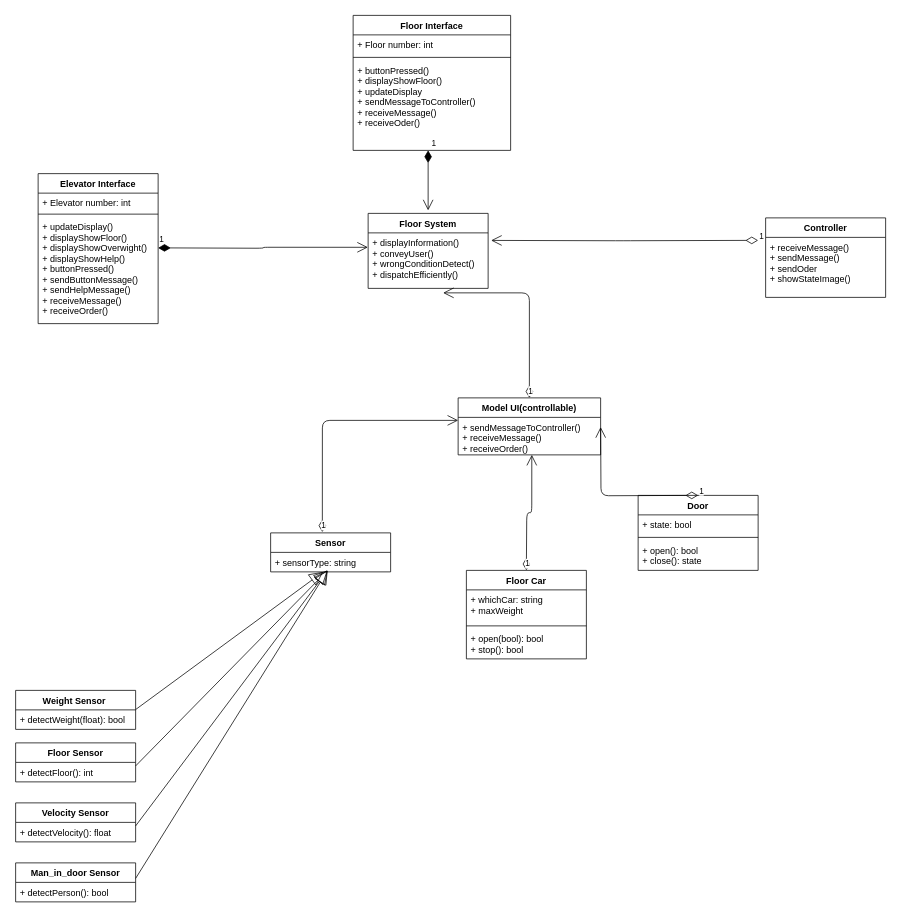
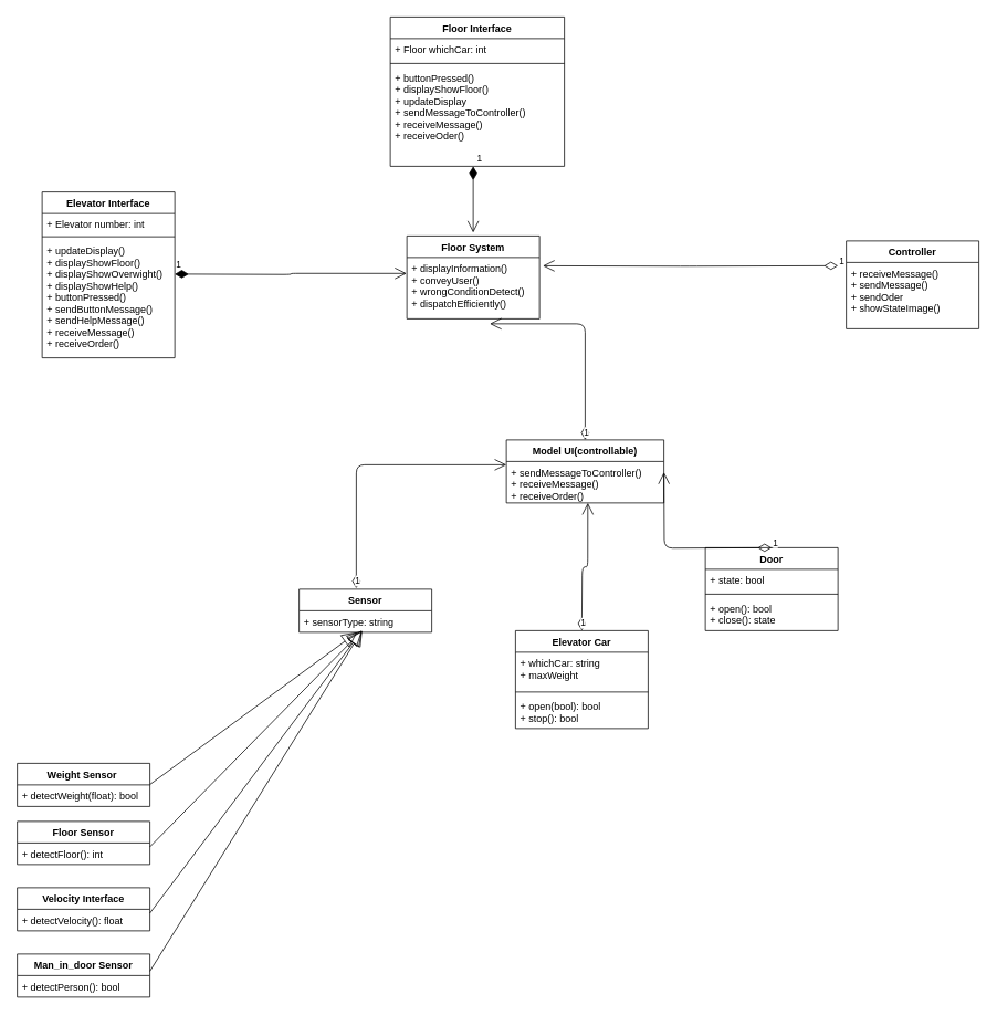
- <mxCell id="7" value="+ Floor number: int" style="text;strokeColor=none;fillColor=none;align=left;verticalAlign=top;spacingLeft=4;spacingRight=4;overflow=hidden;rotatable=0;points=[[0,0.5],[1,0.5]];portConstraint=eastwest;" vertex="1" parent="6"><mxGeometry y="26" width="210" height="26" as="geometry" /></mxCell>
+ <mxCell id="7" value="+ Floor whichCar: int" style="text;strokeColor=none;fillColor=none;align=left;verticalAlign=top;spacingLeft=4;spacingRight=4;overflow=hidden;rotatable=0;points=[[0,0.5],[1,0.5]];portConstraint=eastwest;" vertex="1" parent="6"><mxGeometry y="26" width="210" height="26" as="geometry" /></mxCell>
- <mxCell id="16" value="Floor Car" style="swimlane;fontStyle=1;align=center;verticalAlign=top;childLayout=stackLayout;horizontal=1;startSize=26;horizontalStack=0;resizeParent=1;resizeParentMax=0;resizeLast=0;collapsible=1;marginBottom=0;" vertex="1" parent="1"><mxGeometry x="621" y="760" width="160" height="118" as="geometry" /></mxCell>
+ <mxCell id="16" value="Elevator Car" style="swimlane;fontStyle=1;align=center;verticalAlign=top;childLayout=stackLayout;horizontal=1;startSize=26;horizontalStack=0;resizeParent=1;resizeParentMax=0;resizeLast=0;collapsible=1;marginBottom=0;" vertex="1" parent="1"><mxGeometry x="621" y="760" width="160" height="118" as="geometry" /></mxCell>
- <mxCell id="31" value="Velocity Sensor" style="swimlane;fontStyle=1;align=center;verticalAlign=top;childLayout=stackLayout;horizontal=1;startSize=26;horizontalStack=0;resizeParent=1;resizeParentMax=0;resizeLast=0;collapsible=1;marginBottom=0;" vertex="1" parent="1"><mxGeometry x="20" y="1070" width="160" height="52" as="geometry" /></mxCell>
+ <mxCell id="31" value="Velocity Interface" style="swimlane;fontStyle=1;align=center;verticalAlign=top;childLayout=stackLayout;horizontal=1;startSize=26;horizontalStack=0;resizeParent=1;resizeParentMax=0;resizeLast=0;collapsible=1;marginBottom=0;" vertex="1" parent="1"><mxGeometry x="20" y="1070" width="160" height="52" as="geometry" /></mxCell>
